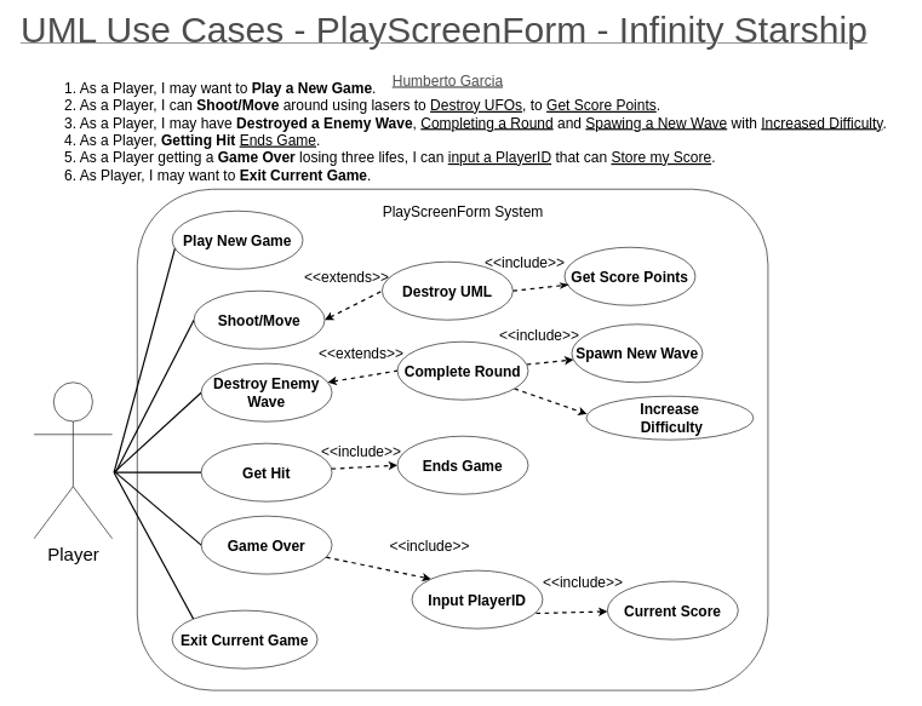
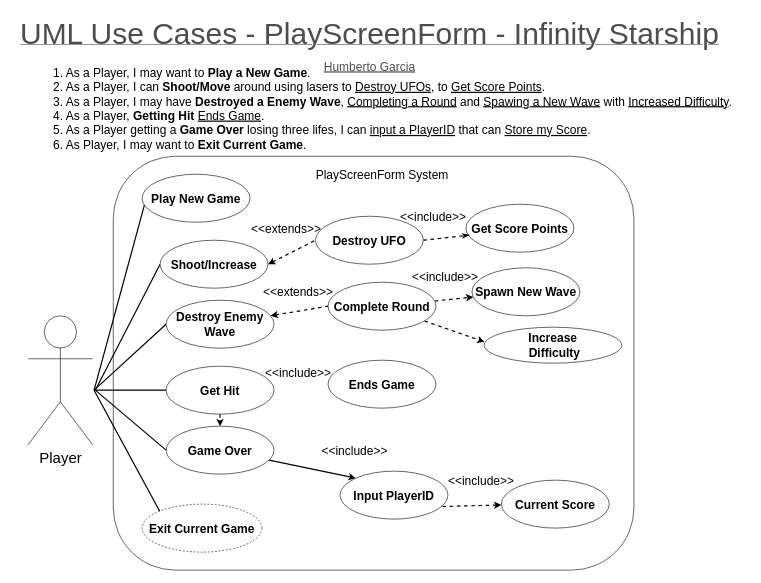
- <mxCell id="3" value="&lt;font style=&quot;font-size: 50px;&quot;&gt;UML Use Cases - PlayScreenForm - Infinity Starship&lt;/font&gt;" style="text;html=1;align=center;verticalAlign=middle;resizable=0;points=[];autosize=1;strokeColor=none;fillColor=none;fontSize=12;labelBackgroundColor=none;fontStyle=4;horizontal=1;labelBorderColor=none;spacingTop=0;fontColor=#4D4D4D;" parent="1" vertex="1"><mxGeometry x="15" y="5" width="1190" height="70" as="geometry" /></mxCell>
+ <mxCell id="3" value="&lt;font style=&quot;font-size: 50px;&quot;&gt;UML Use Cases - PlayScreenForm - Infinity Starship&lt;/font&gt;" style="text;html=1;align=center;verticalAlign=middle;resizable=0;points=[];autosize=1;strokeColor=none;fillColor=none;fontSize=12;labelBackgroundColor=none;fontStyle=4;horizontal=1;labelBorderColor=none;spacingTop=0;fontColor=#4D4D4D;" parent="1" vertex="1"><mxGeometry x="20" y="20" width="1190" height="70" as="geometry" /></mxCell>
- <mxCell id="16" value="&lt;span style=&quot;font-size: 20px;&quot;&gt;&lt;b&gt;Destroy UML&lt;/b&gt;&lt;/span&gt;" style="ellipse;whiteSpace=wrap;html=1;" parent="1" vertex="1"><mxGeometry x="525" y="360" width="180" height="80" as="geometry" /></mxCell>
+ <mxCell id="16" value="&lt;span style=&quot;font-size: 20px;&quot;&gt;&lt;b&gt;Destroy UFO&lt;/b&gt;&lt;/span&gt;" style="ellipse;whiteSpace=wrap;html=1;" parent="1" vertex="1"><mxGeometry x="525" y="360" width="180" height="80" as="geometry" /></mxCell>
- <mxCell id="9" value="&lt;span style=&quot;font-size: 20px;&quot;&gt;&lt;b&gt;Shoot/Move&lt;/b&gt;&lt;/span&gt;" style="ellipse;whiteSpace=wrap;html=1;" parent="1" vertex="1"><mxGeometry x="266" y="400" width="180" height="80" as="geometry" /></mxCell>
+ <mxCell id="9" value="&lt;span style=&quot;font-size: 20px;&quot;&gt;&lt;b&gt;Shoot/Increase&lt;/b&gt;&lt;/span&gt;" style="ellipse;whiteSpace=wrap;html=1;" parent="1" vertex="1"><mxGeometry x="266" y="400" width="180" height="80" as="geometry" /></mxCell>
- <mxCell id="40" style="edgeStyle=none;rounded=0;orthogonalLoop=1;jettySize=auto;html=1;entryX=0;entryY=0.5;entryDx=0;entryDy=0;dashed=1;fontSize=15;startArrow=none;startFill=0;endArrow=classic;endFill=1;strokeWidth=2;" parent="1" source="42" target="43" edge="1"><mxGeometry relative="1" as="geometry" /></mxCell>
+ <mxCell id="40" style="edgeStyle=none;rounded=0;orthogonalLoop=1;jettySize=auto;html=1;dashed=1;fontSize=15;startArrow=none;startFill=0;endArrow=classic;endFill=1;strokeWidth=2;" parent="1" source="42" target="12" edge="1"><mxGeometry relative="1" as="geometry" /></mxCell>
- <mxCell id="11" style="edgeStyle=none;rounded=0;orthogonalLoop=1;jettySize=auto;html=1;entryX=0;entryY=0;entryDx=0;entryDy=0;fontSize=20;endArrow=classic;endFill=1;strokeWidth=2;dashed=1;" parent="1" source="12" target="30" edge="1"><mxGeometry relative="1" as="geometry" /></mxCell>
+ <mxCell id="11" style="edgeStyle=none;rounded=0;orthogonalLoop=1;jettySize=auto;html=1;entryX=0;entryY=0;entryDx=0;entryDy=0;fontSize=20;endArrow=classic;endFill=1;strokeWidth=2;dashed=0;" parent="1" source="12" target="30" edge="1"><mxGeometry relative="1" as="geometry" /></mxCell>
- <mxCell id="32" value="&lt;b&gt;&lt;font style=&quot;font-size: 20px;&quot;&gt;Exit Current Game&lt;/font&gt;&lt;/b&gt;" style="ellipse;whiteSpace=wrap;html=1;" parent="1" vertex="1"><mxGeometry x="236" y="840" width="200" height="80" as="geometry" /></mxCell>
+ <mxCell id="32" value="&lt;b&gt;&lt;font style=&quot;font-size: 20px;&quot;&gt;Exit Current Game&lt;/font&gt;&lt;/b&gt;" style="ellipse;whiteSpace=wrap;html=1;dashed=1;" parent="1" vertex="1"><mxGeometry x="236" y="840" width="200" height="80" as="geometry" /></mxCell>
